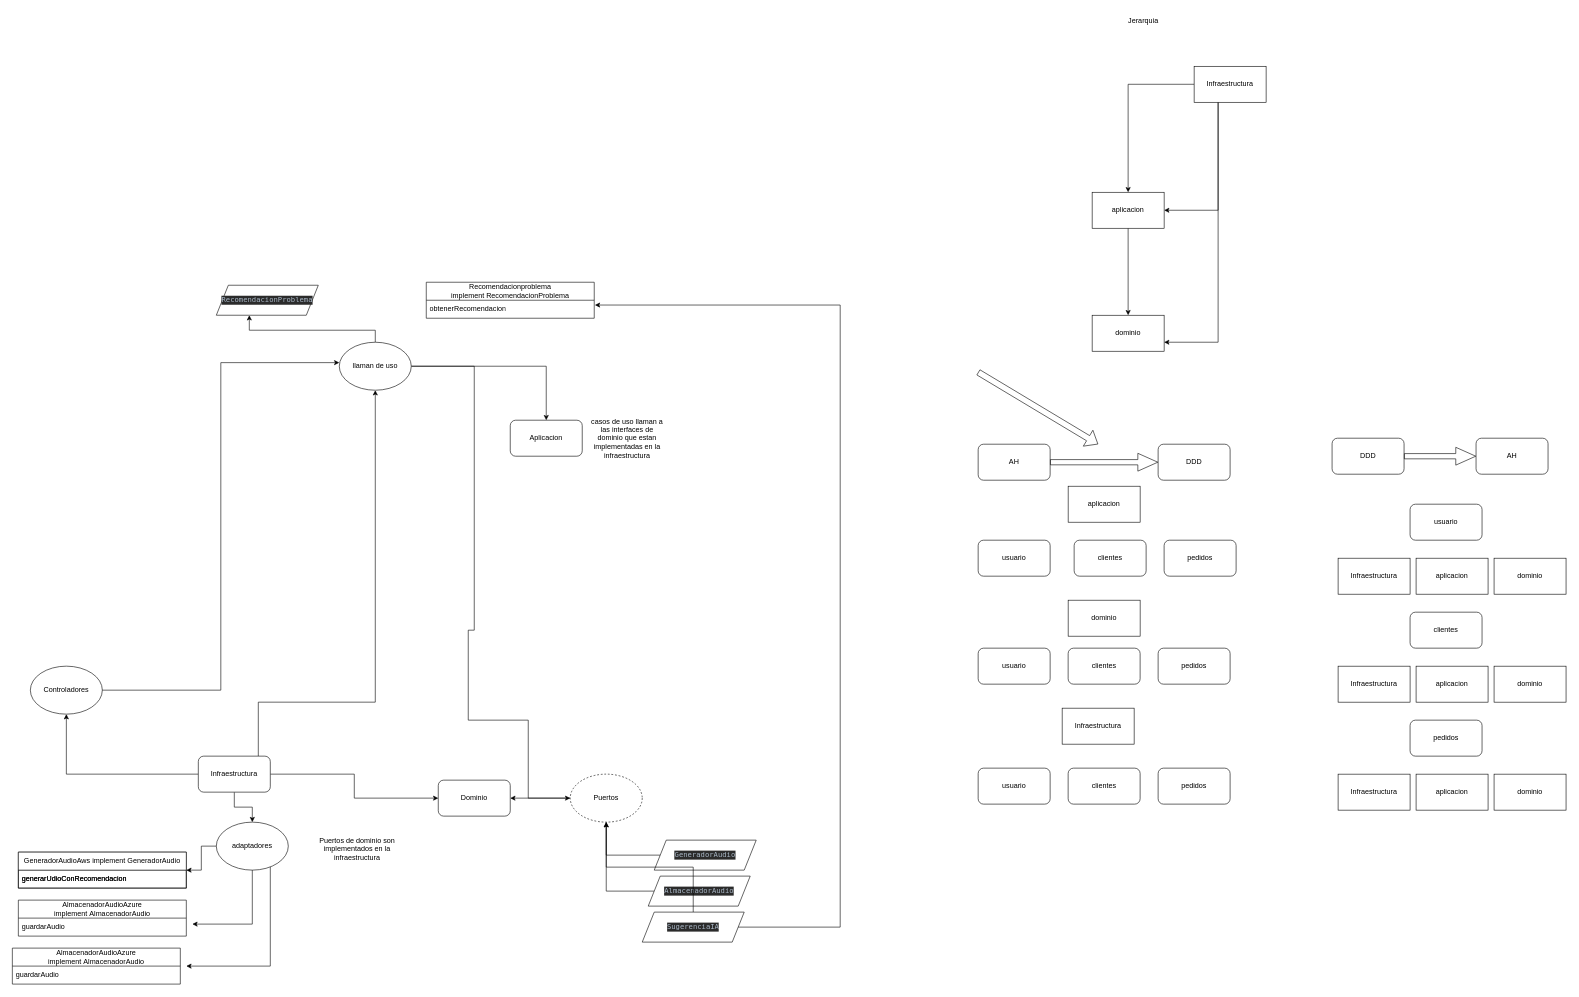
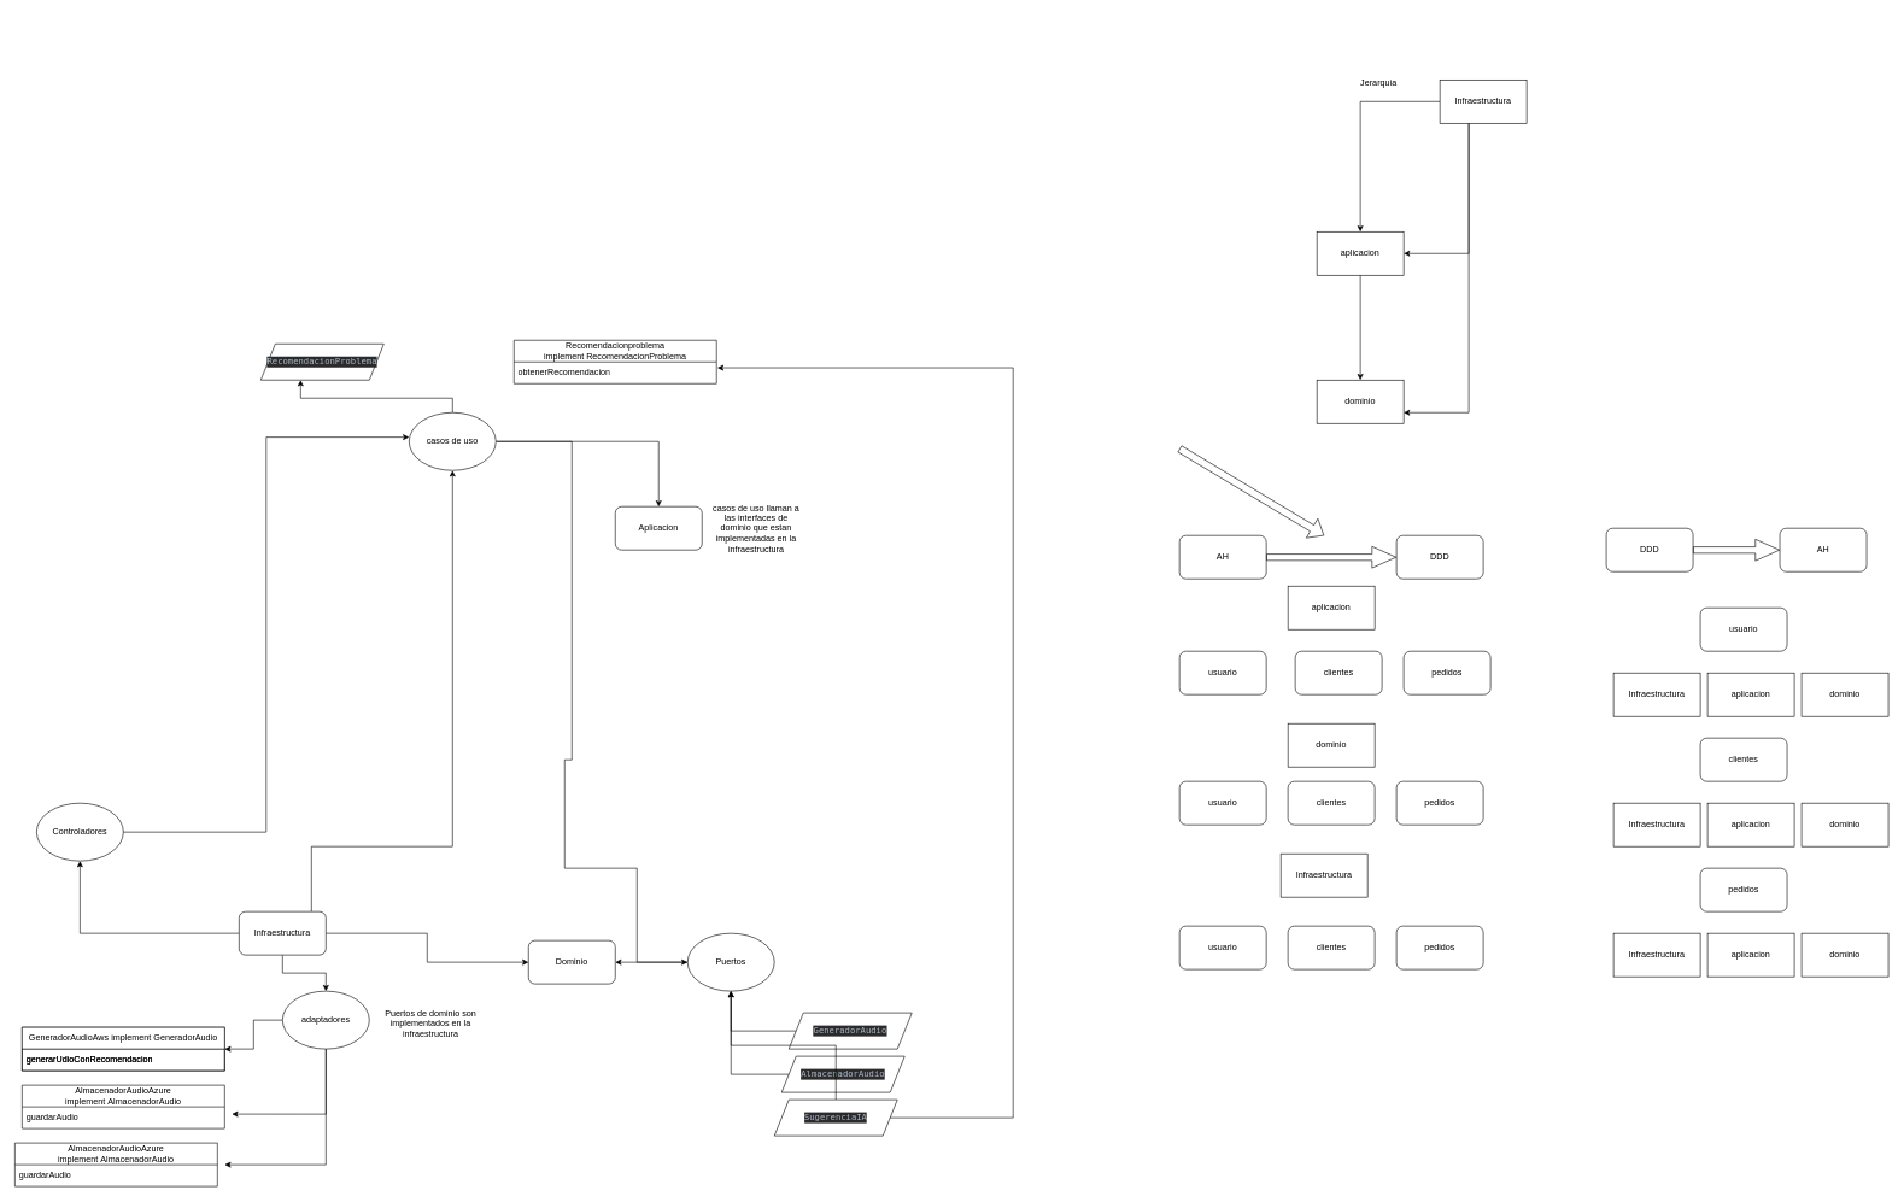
- <mxCell id="39" value="Jerarquia" style="text;html=1;align=center;verticalAlign=middle;resizable=0;points=[];autosize=1;strokeColor=none;fillColor=none;" vertex="1" parent="1"><mxGeometry x="1870" y="20" width="70" height="30" as="geometry" /></mxCell>
+ <mxCell id="39" value="Jerarquia" style="text;html=1;align=center;verticalAlign=middle;resizable=0;points=[];autosize=1;strokeColor=none;fillColor=none;" vertex="1" parent="1"><mxGeometry x="1870" y="100" width="70" height="30" as="geometry" /></mxCell>
- <mxCell id="15" value="llaman de uso" style="ellipse;whiteSpace=wrap;html=1;" parent="1" vertex="1"><mxGeometry x="565" y="570" width="120" height="80" as="geometry" /></mxCell>
+ <mxCell id="15" value="casos de uso" style="ellipse;whiteSpace=wrap;html=1;" parent="1" vertex="1"><mxGeometry x="565" y="570" width="120" height="80" as="geometry" /></mxCell>
- <mxCell id="11" value="Puertos" style="ellipse;whiteSpace=wrap;html=1;dashed=1;" parent="1" vertex="1"><mxGeometry x="950" y="1290" width="120" height="80" as="geometry" /></mxCell>
+ <mxCell id="11" value="Puertos" style="ellipse;whiteSpace=wrap;html=1;" parent="1" vertex="1"><mxGeometry x="950" y="1290" width="120" height="80" as="geometry" /></mxCell>
- <mxCell id="19" value="adaptadores" style="ellipse;whiteSpace=wrap;html=1;" parent="1" vertex="1"><mxGeometry x="360" y="1370" width="120" height="80" as="geometry" /></mxCell>
+ <mxCell id="19" value="adaptadores" style="ellipse;whiteSpace=wrap;html=1;" parent="1" vertex="1"><mxGeometry x="390" y="1370" width="120" height="80" as="geometry" /></mxCell>
